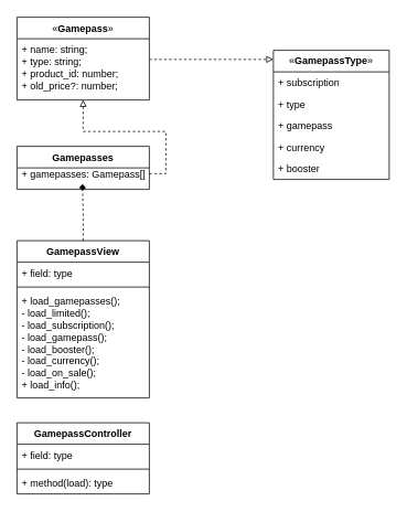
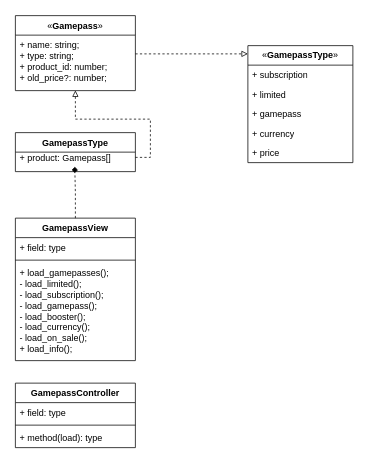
- <mxCell id="18" value="+ type" style="text;strokeColor=none;fillColor=none;align=left;verticalAlign=top;spacingLeft=4;spacingRight=4;overflow=hidden;rotatable=0;points=[[0,0.5],[1,0.5]];portConstraint=eastwest;whiteSpace=wrap;html=1;" vertex="1" parent="16"><mxGeometry y="52" width="140" height="26" as="geometry" /></mxCell>
+ <mxCell id="18" value="+ limited" style="text;strokeColor=none;fillColor=none;align=left;verticalAlign=top;spacingLeft=4;spacingRight=4;overflow=hidden;rotatable=0;points=[[0,0.5],[1,0.5]];portConstraint=eastwest;whiteSpace=wrap;html=1;" vertex="1" parent="16"><mxGeometry y="52" width="140" height="26" as="geometry" /></mxCell>
- <mxCell id="6" value="Gamepasses" style="swimlane;fontStyle=1;align=center;verticalAlign=top;childLayout=stackLayout;horizontal=1;startSize=26;horizontalStack=0;resizeParent=1;resizeParentMax=0;resizeLast=0;collapsible=1;marginBottom=0;whiteSpace=wrap;html=1;" vertex="1" parent="1"><mxGeometry x="20" y="176" width="160" height="52" as="geometry" /></mxCell>
+ <mxCell id="6" value="GamepassType" style="swimlane;fontStyle=1;align=center;verticalAlign=top;childLayout=stackLayout;horizontal=1;startSize=26;horizontalStack=0;resizeParent=1;resizeParentMax=0;resizeLast=0;collapsible=1;marginBottom=0;whiteSpace=wrap;html=1;" vertex="1" parent="1"><mxGeometry x="20" y="176" width="160" height="52" as="geometry" /></mxCell>
- <mxCell id="21" value="+ booster" style="text;strokeColor=none;fillColor=none;align=left;verticalAlign=top;spacingLeft=4;spacingRight=4;overflow=hidden;rotatable=0;points=[[0,0.5],[1,0.5]];portConstraint=eastwest;whiteSpace=wrap;html=1;" vertex="1" parent="16"><mxGeometry y="130" width="140" height="26" as="geometry" /></mxCell>
+ <mxCell id="21" value="+ price" style="text;strokeColor=none;fillColor=none;align=left;verticalAlign=top;spacingLeft=4;spacingRight=4;overflow=hidden;rotatable=0;points=[[0,0.5],[1,0.5]];portConstraint=eastwest;whiteSpace=wrap;html=1;" vertex="1" parent="16"><mxGeometry y="130" width="140" height="26" as="geometry" /></mxCell>
- <mxCell id="14" value="+ gamepasses: Gamepass[]" style="text;strokeColor=none;fillColor=none;align=left;verticalAlign=top;spacingLeft=4;spacingRight=4;overflow=hidden;rotatable=0;points=[[0,0.5],[1,0.5]];portConstraint=eastwest;whiteSpace=wrap;html=1;" vertex="1" parent="1"><mxGeometry x="20" y="196" width="160" height="26" as="geometry" /></mxCell>
+ <mxCell id="14" value="+ product: Gamepass[]" style="text;strokeColor=none;fillColor=none;align=left;verticalAlign=top;spacingLeft=4;spacingRight=4;overflow=hidden;rotatable=0;points=[[0,0.5],[1,0.5]];portConstraint=eastwest;whiteSpace=wrap;html=1;" vertex="1" parent="1"><mxGeometry x="20" y="196" width="160" height="26" as="geometry" /></mxCell>
